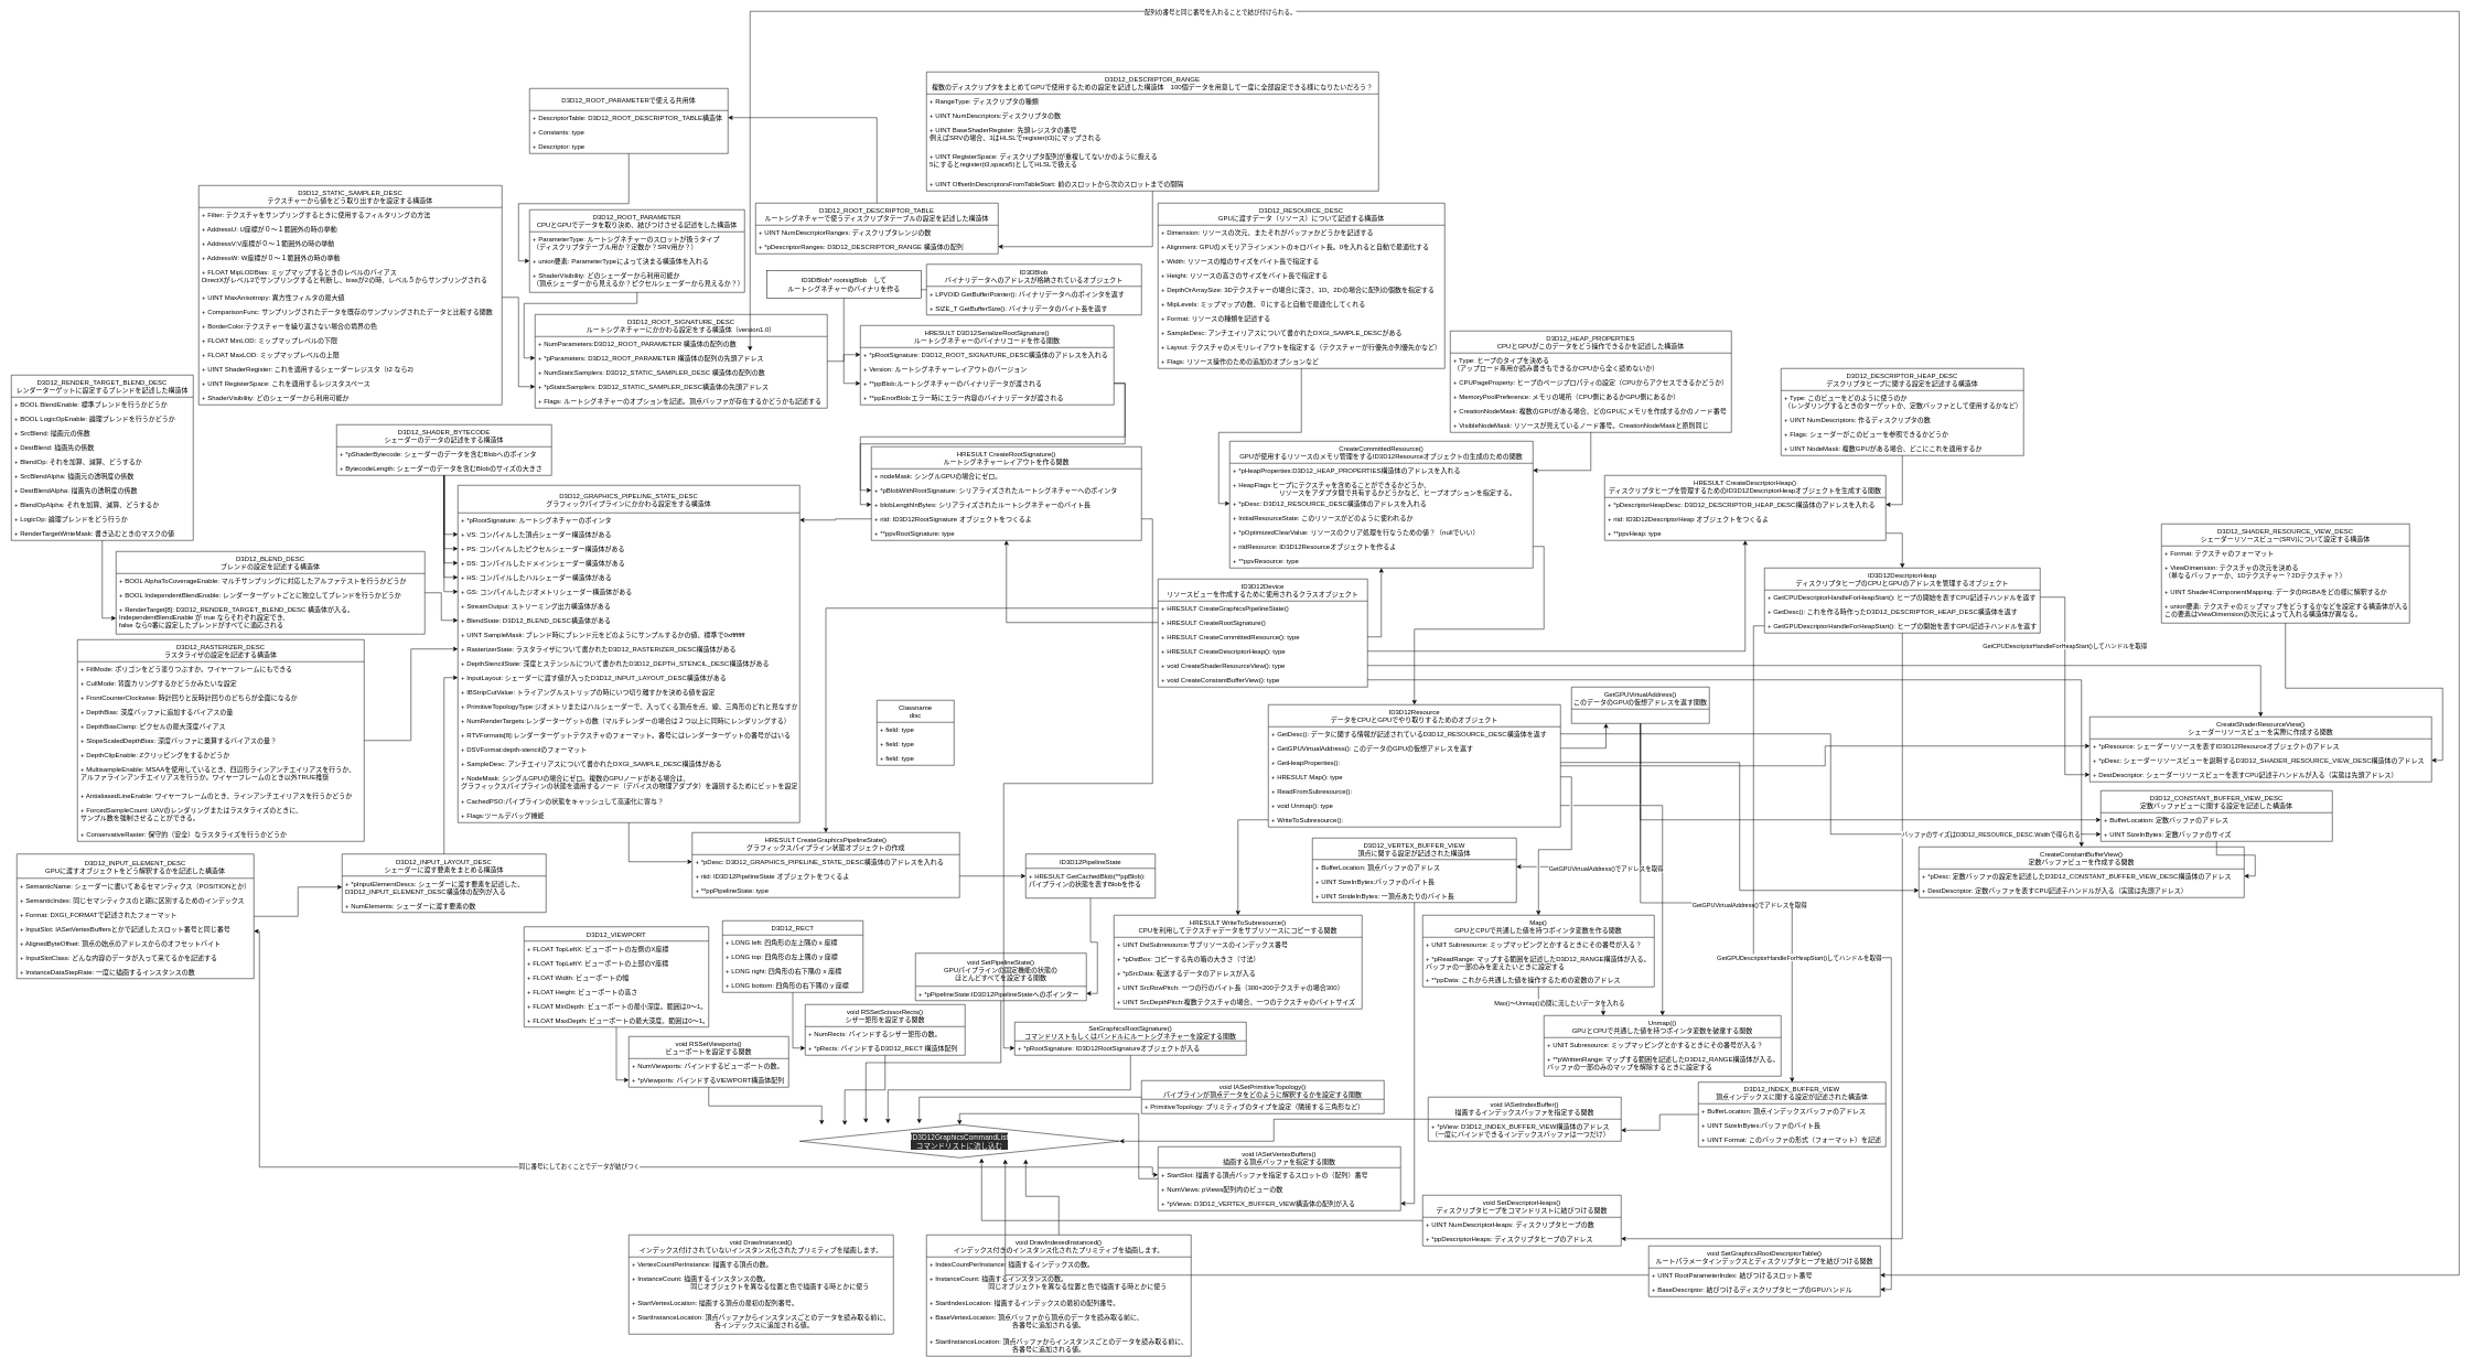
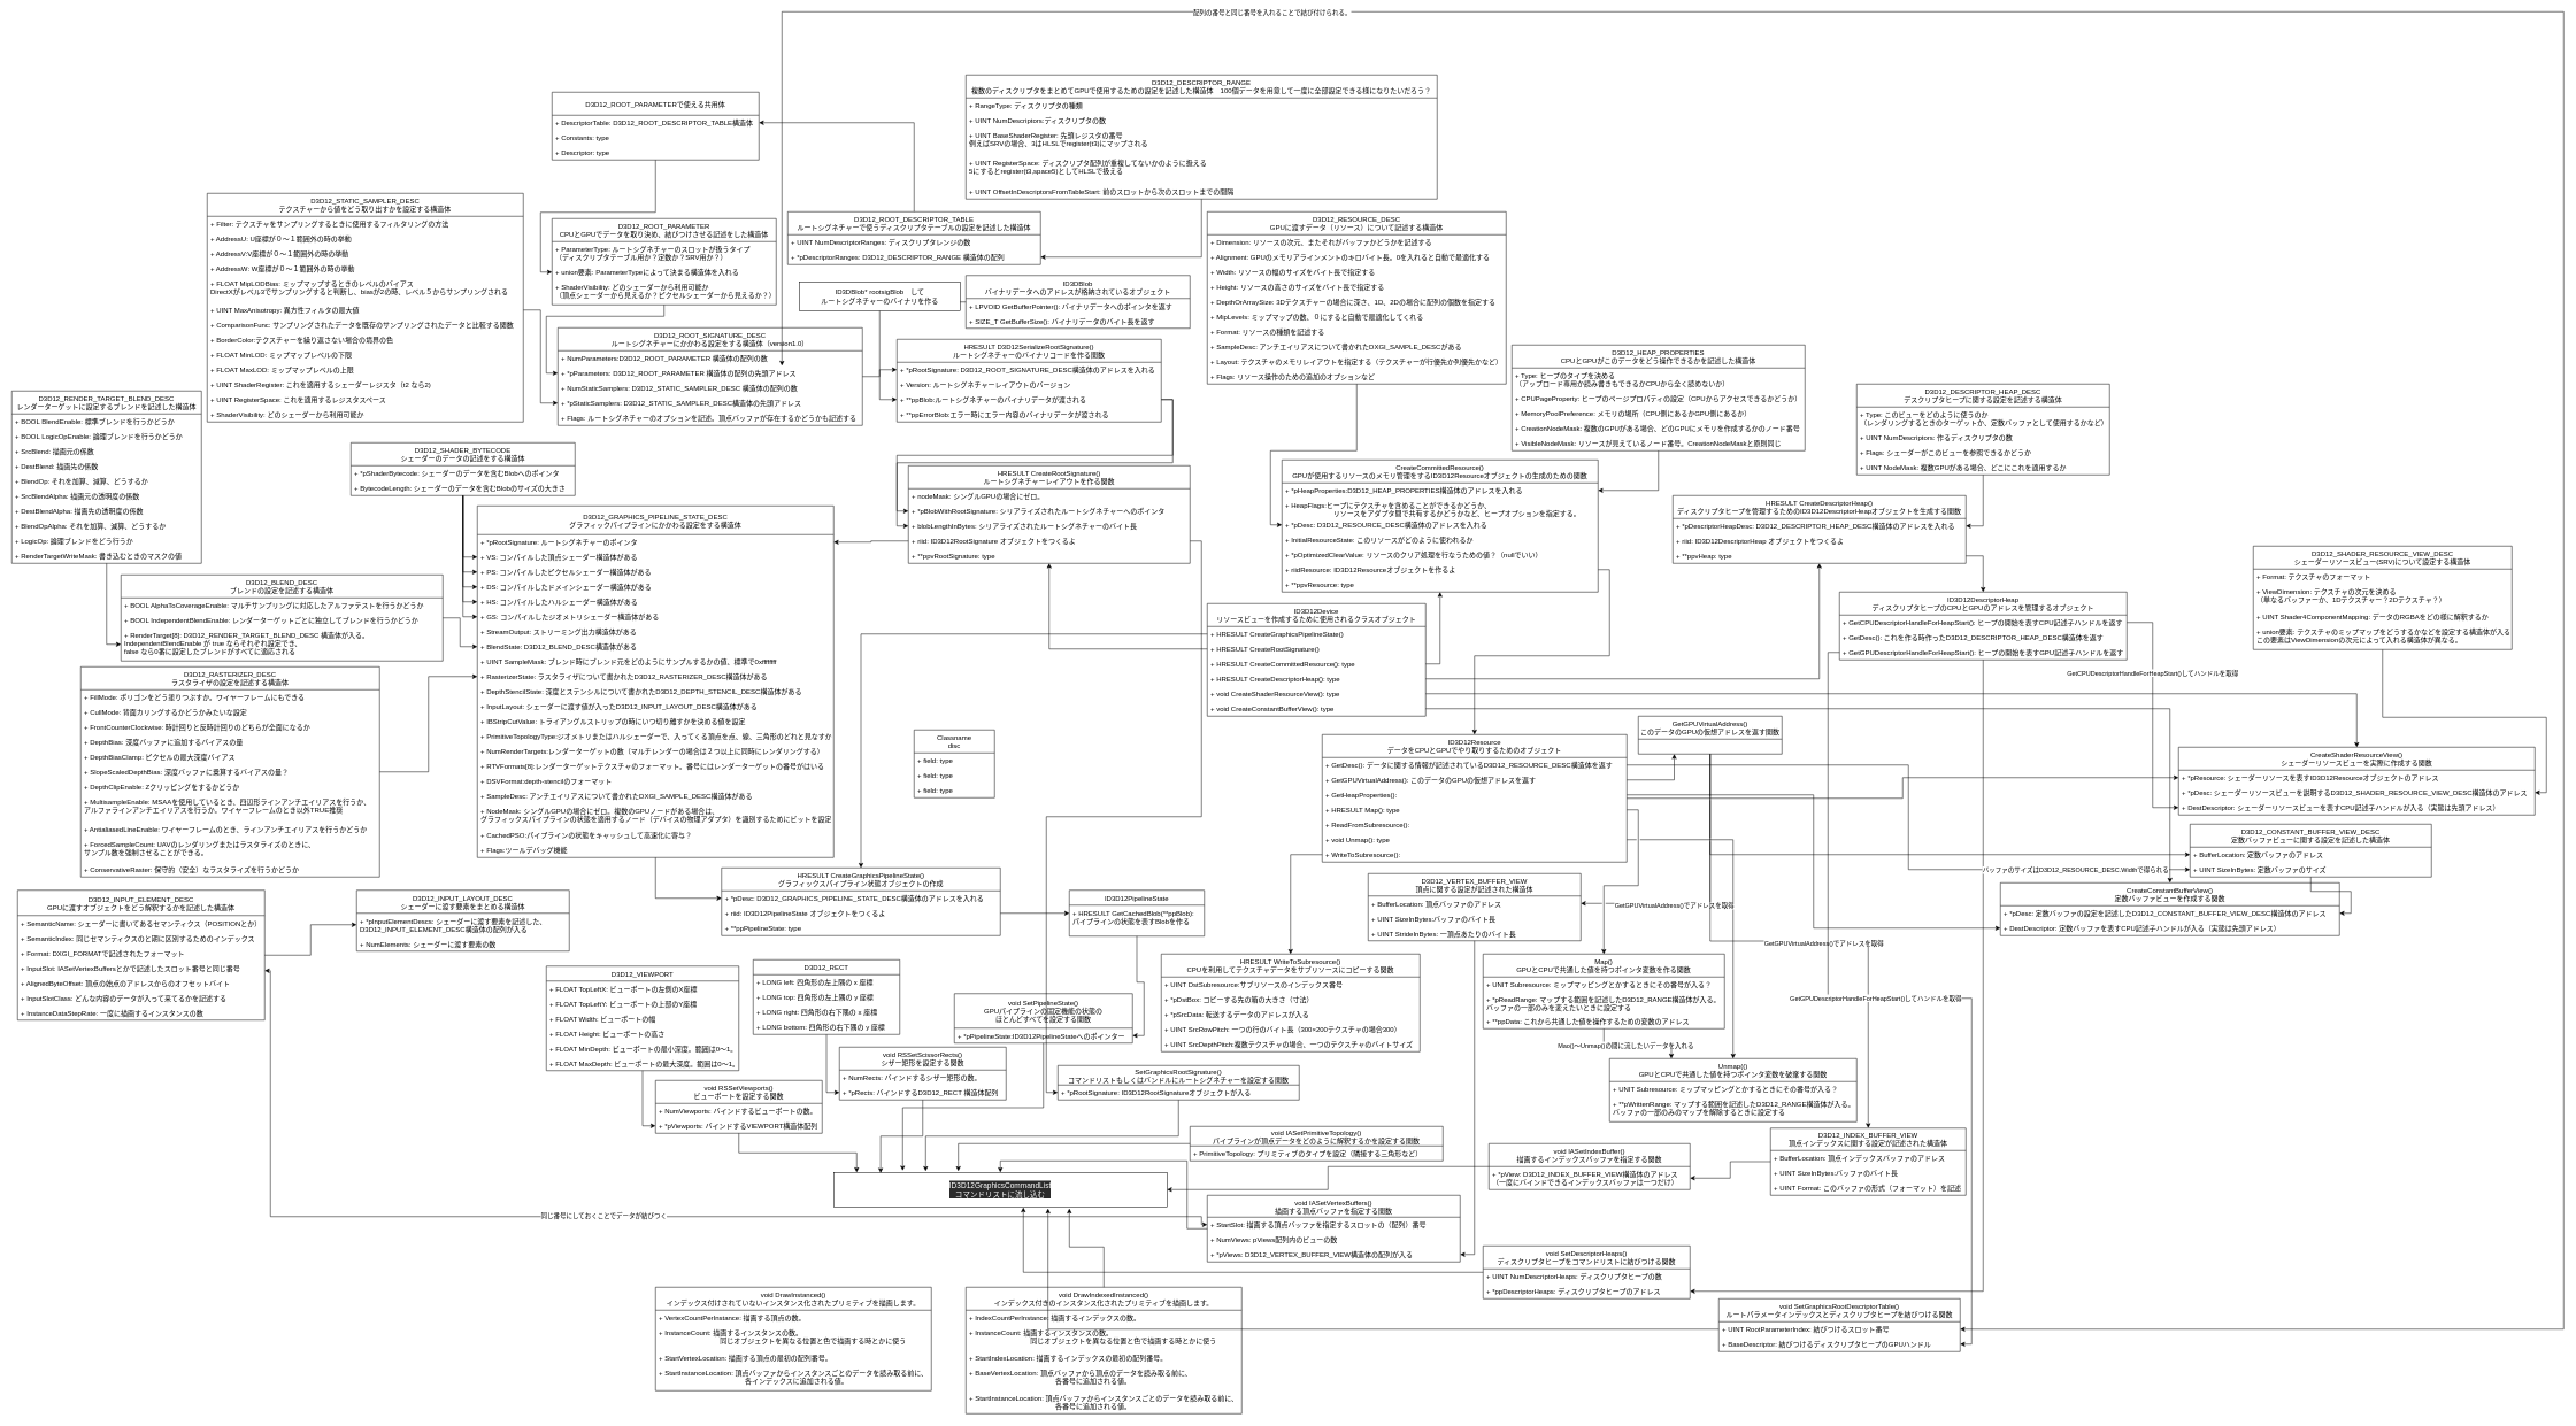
- <mxCell id="141" style="edgeStyle=orthogonalEdgeStyle;rounded=0;orthogonalLoop=1;jettySize=auto;html=1;jumpStyle=gap;backgroundOutline=0;" parent="1" source="142" target="65" edge="1"><mxGeometry relative="1" as="geometry" /></mxCell>
- <mxCell id="11" value="&lt;pre style=&quot;background-color: rgb(43 , 43 , 43) ; font-size: 9.8pt&quot;&gt;&lt;font face=&quot;Helvetica&quot; color=&quot;#FFFFFF&quot;&gt;ID3D12GraphicsCommandList&lt;br&gt;コマンドリストに流し込む&lt;br&gt;&lt;/font&gt;&lt;/pre&gt;" style="rhombus;whiteSpace=wrap;html=1;" parent="1" vertex="1"><mxGeometry x="1450" y="2040" width="580" height="60" as="geometry" /></mxCell>
+ <mxCell id="11" value="&lt;pre style=&quot;background-color: rgb(43 , 43 , 43) ; font-size: 9.8pt&quot;&gt;&lt;font face=&quot;Helvetica&quot; color=&quot;#FFFFFF&quot;&gt;ID3D12GraphicsCommandList&lt;br&gt;コマンドリストに流し込む&lt;br&gt;&lt;/font&gt;&lt;/pre&gt;" style="rounded=0;whiteSpace=wrap;html=1;" parent="1" vertex="1"><mxGeometry x="1450" y="2040" width="580" height="60" as="geometry" /></mxCell>
